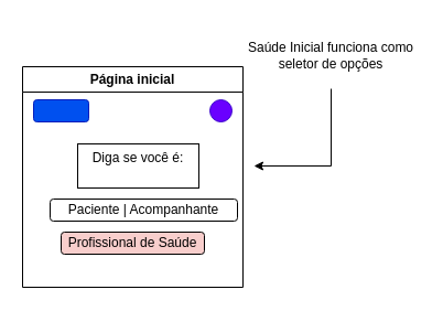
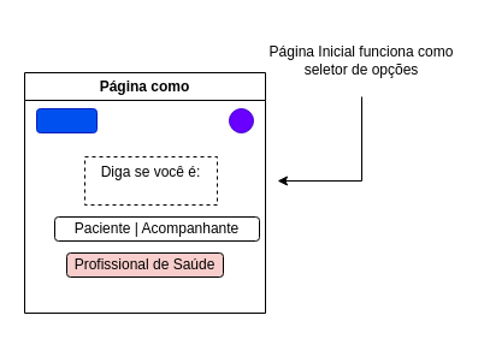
- <mxCell id="8" value="Saúde Inicial funciona como seletor de opções" style="text;strokeColor=none;align=center;fillColor=none;html=1;verticalAlign=middle;whiteSpace=wrap;rounded=0;" parent="1" vertex="1"><mxGeometry x="220" y="20" width="160" height="60" as="geometry" /></mxCell>
+ <mxCell id="8" value="Página Inicial funciona como seletor de opções" style="text;strokeColor=none;align=center;fillColor=none;html=1;verticalAlign=middle;whiteSpace=wrap;rounded=0;" parent="1" vertex="1"><mxGeometry x="220" y="20" width="160" height="60" as="geometry" /></mxCell>
- <mxCell id="2" value="Página inicial" style="swimlane;whiteSpace=wrap;html=1;" parent="1" vertex="1"><mxGeometry x="20" y="60" width="200" height="200" as="geometry" /></mxCell>
+ <mxCell id="2" value="Página como" style="swimlane;whiteSpace=wrap;html=1;" parent="1" vertex="1"><mxGeometry x="20" y="60" width="200" height="200" as="geometry" /></mxCell>
- <mxCell id="3" value="Diga se você é:&lt;div&gt;&lt;br&gt;&lt;/div&gt;" style="rounded=0;whiteSpace=wrap;html=1;" parent="2" vertex="1"><mxGeometry x="50" y="70" width="110" height="40" as="geometry" /></mxCell>
+ <mxCell id="3" value="Diga se você é:&lt;div&gt;&lt;br&gt;&lt;/div&gt;" style="rounded=0;whiteSpace=wrap;html=1;dashed=1;" parent="2" vertex="1"><mxGeometry x="50" y="70" width="110" height="40" as="geometry" /></mxCell>
